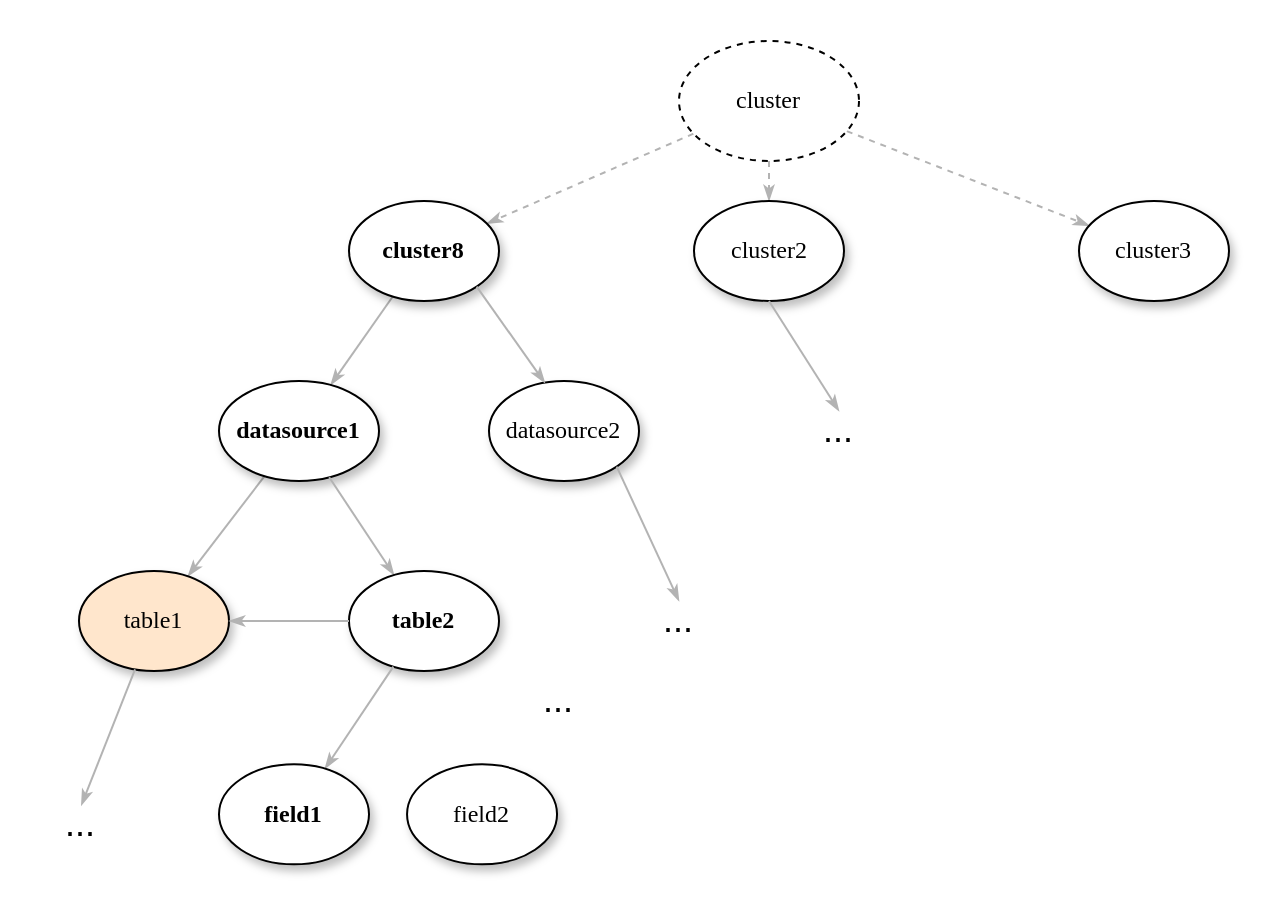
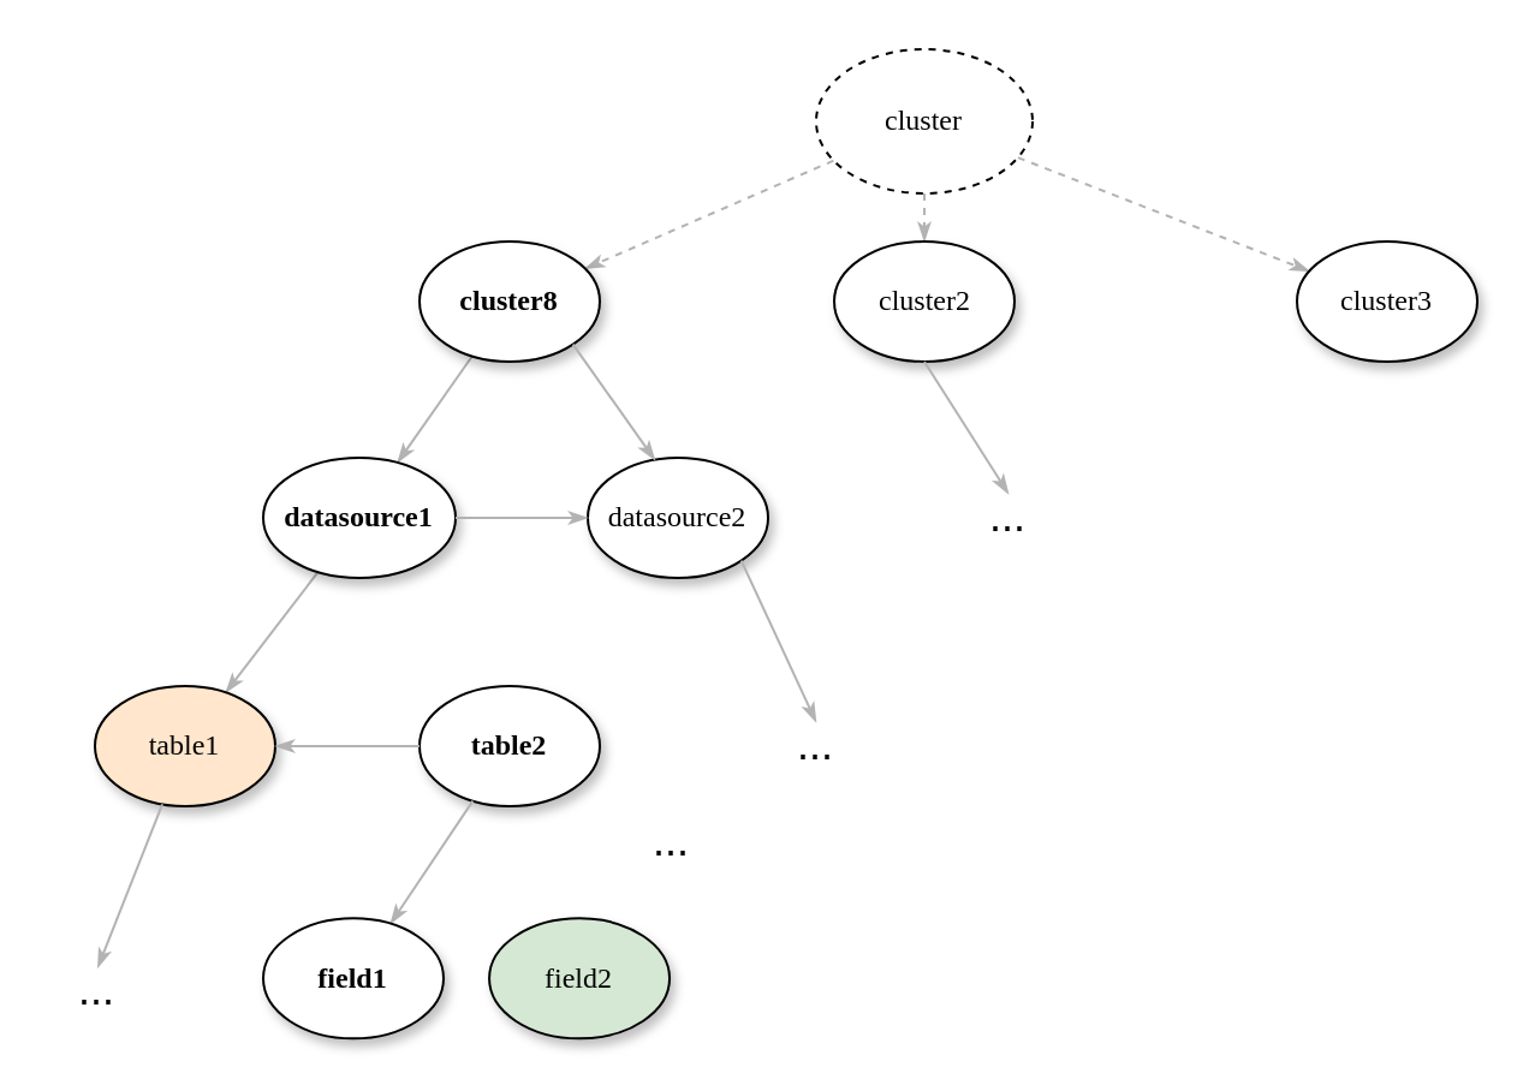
- <mxCell id="19" value="" style="edgeStyle=none;rounded=1;html=1;labelBackgroundColor=none;startArrow=none;startFill=0;startSize=5;endArrow=classicThin;endFill=1;endSize=5;jettySize=auto;orthogonalLoop=1;strokeColor=#B3B3B3;strokeWidth=1;fontFamily=Verdana;fontSize=12;" edge="1" parent="1" target="20" source="11"><mxGeometry relative="1" as="geometry"><mxPoint x="243.999" y="237.003" as="sourcePoint" /></mxGeometry></mxCell>
+ <mxCell id="19" value="" style="edgeStyle=none;rounded=1;html=1;labelBackgroundColor=none;startArrow=none;startFill=0;startSize=5;endArrow=classicThin;endFill=1;endSize=5;jettySize=auto;orthogonalLoop=1;strokeColor=#B3B3B3;strokeWidth=1;fontFamily=Verdana;fontSize=12;" edge="1" parent="1" target="13" source="11"><mxGeometry relative="1" as="geometry"><mxPoint x="243.999" y="237.003" as="sourcePoint" /></mxGeometry></mxCell>
- <mxCell id="24" value="&lt;span&gt;field2&lt;/span&gt;" style="ellipse;whiteSpace=wrap;html=1;rounded=0;shadow=1;comic=0;labelBackgroundColor=none;strokeWidth=1;fontFamily=Verdana;fontSize=12;align=center;" vertex="1" parent="1"><mxGeometry x="203.02" y="381.68" width="75" height="50" as="geometry" /></mxCell>
+ <mxCell id="24" value="&lt;span&gt;field2&lt;/span&gt;" style="ellipse;whiteSpace=wrap;html=1;rounded=0;shadow=1;comic=0;labelBackgroundColor=none;strokeWidth=1;fontFamily=Verdana;fontSize=12;align=center;fillColor=#d5e8d4;" vertex="1" parent="1"><mxGeometry x="203.02" y="381.68" width="75" height="50" as="geometry" /></mxCell>
